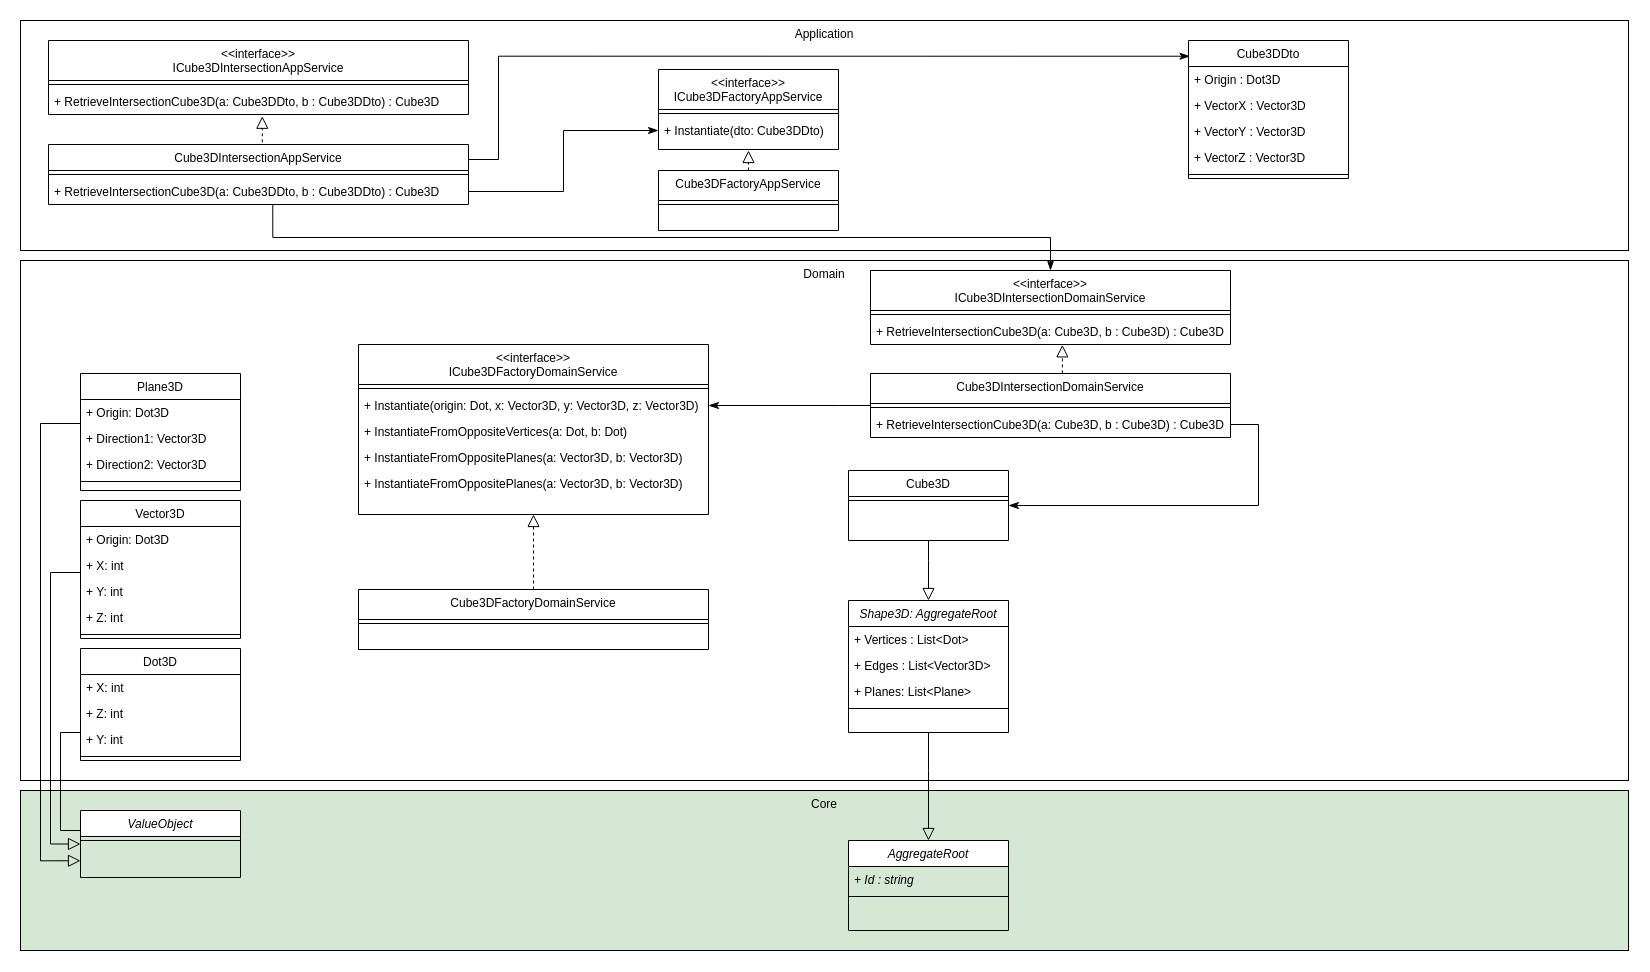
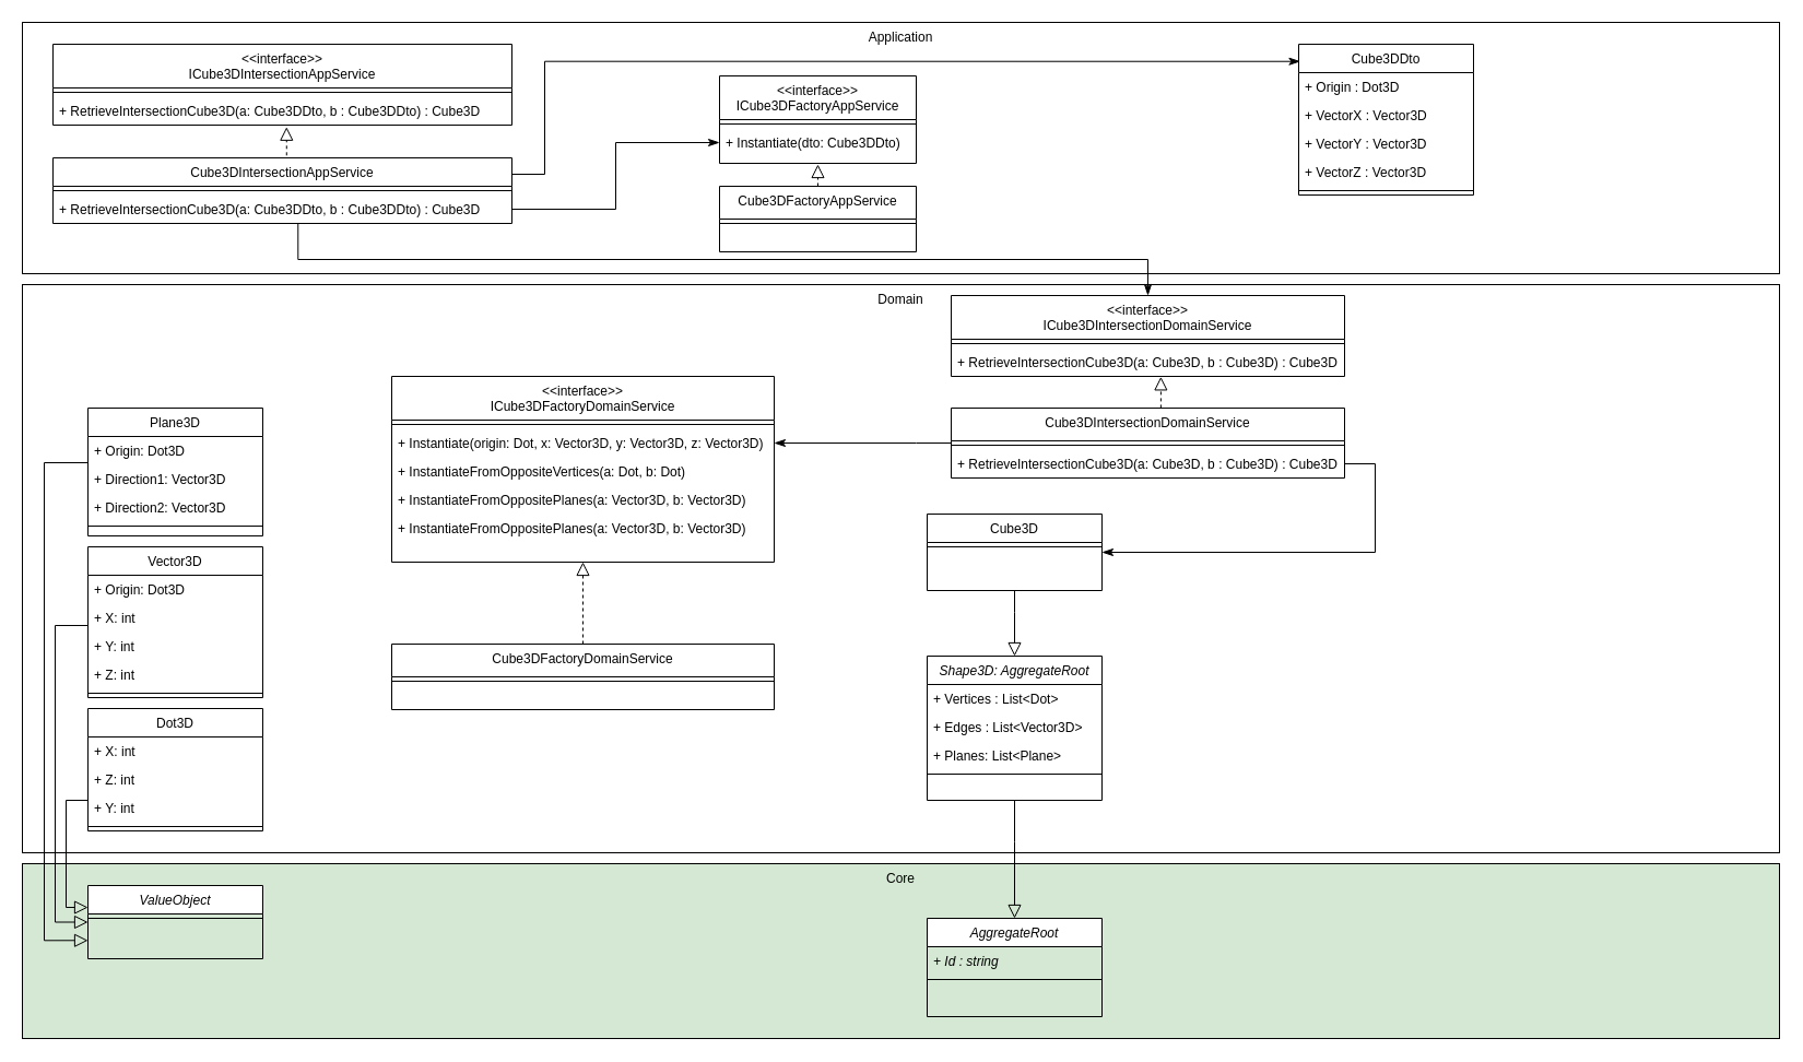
- <mxCell id="28" style="edgeStyle=orthogonalEdgeStyle;rounded=0;orthogonalLoop=1;jettySize=auto;html=1;exitX=0;exitY=0.75;exitDx=0;exitDy=0;entryX=0;entryY=0.299;entryDx=0;entryDy=0;endArrow=none;endFill=0;endSize=10;entryPerimeter=0;" parent="1" source="73" target="25" edge="1"><mxGeometry relative="1" as="geometry" /></mxCell>
+ <mxCell id="28" style="edgeStyle=orthogonalEdgeStyle;rounded=0;orthogonalLoop=1;jettySize=auto;html=1;exitX=0;exitY=0.75;exitDx=0;exitDy=0;entryX=0;entryY=0.299;entryDx=0;entryDy=0;endArrow=block;endFill=0;endSize=10;entryPerimeter=0;" parent="1" source="73" target="25" edge="1"><mxGeometry relative="1" as="geometry" /></mxCell>
